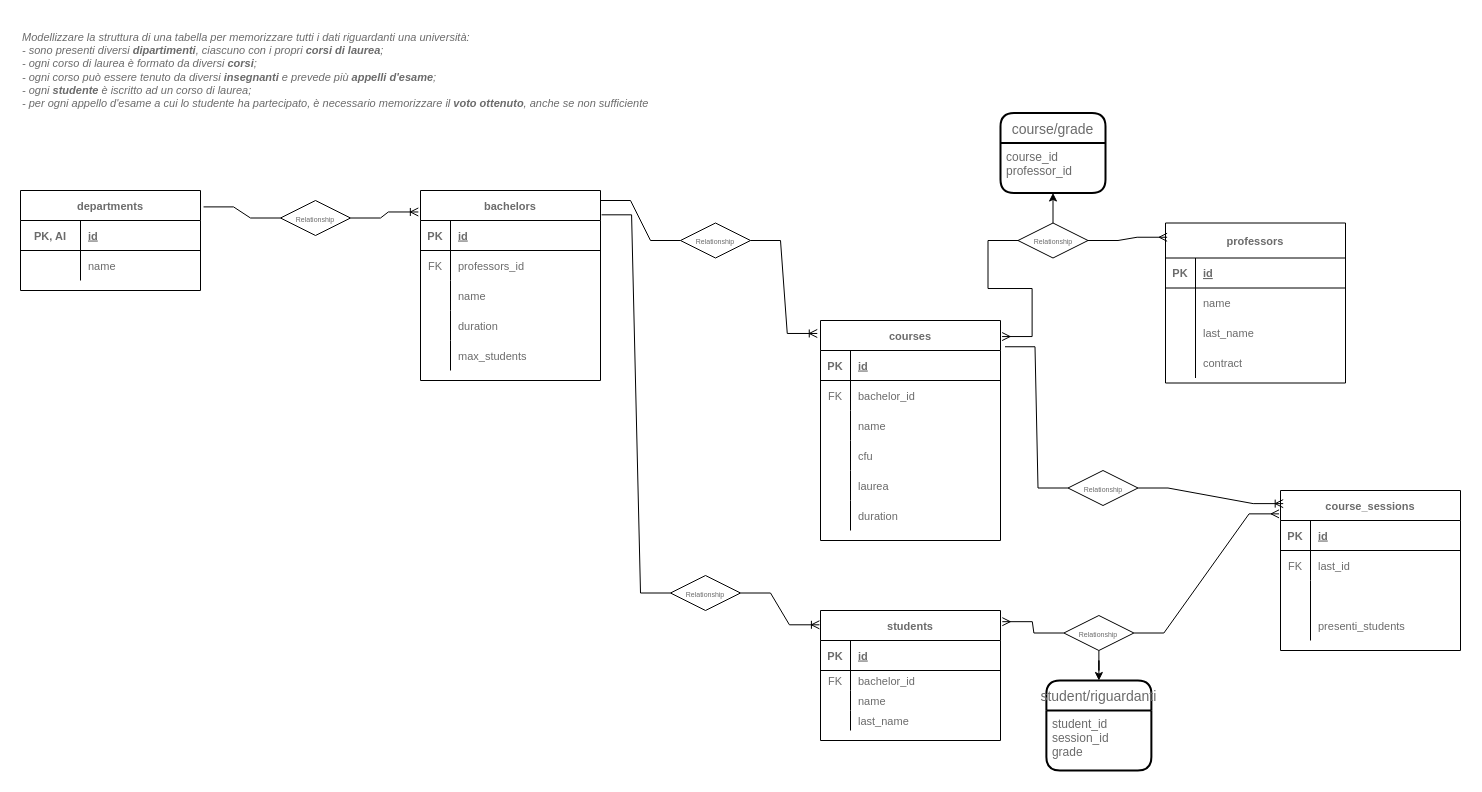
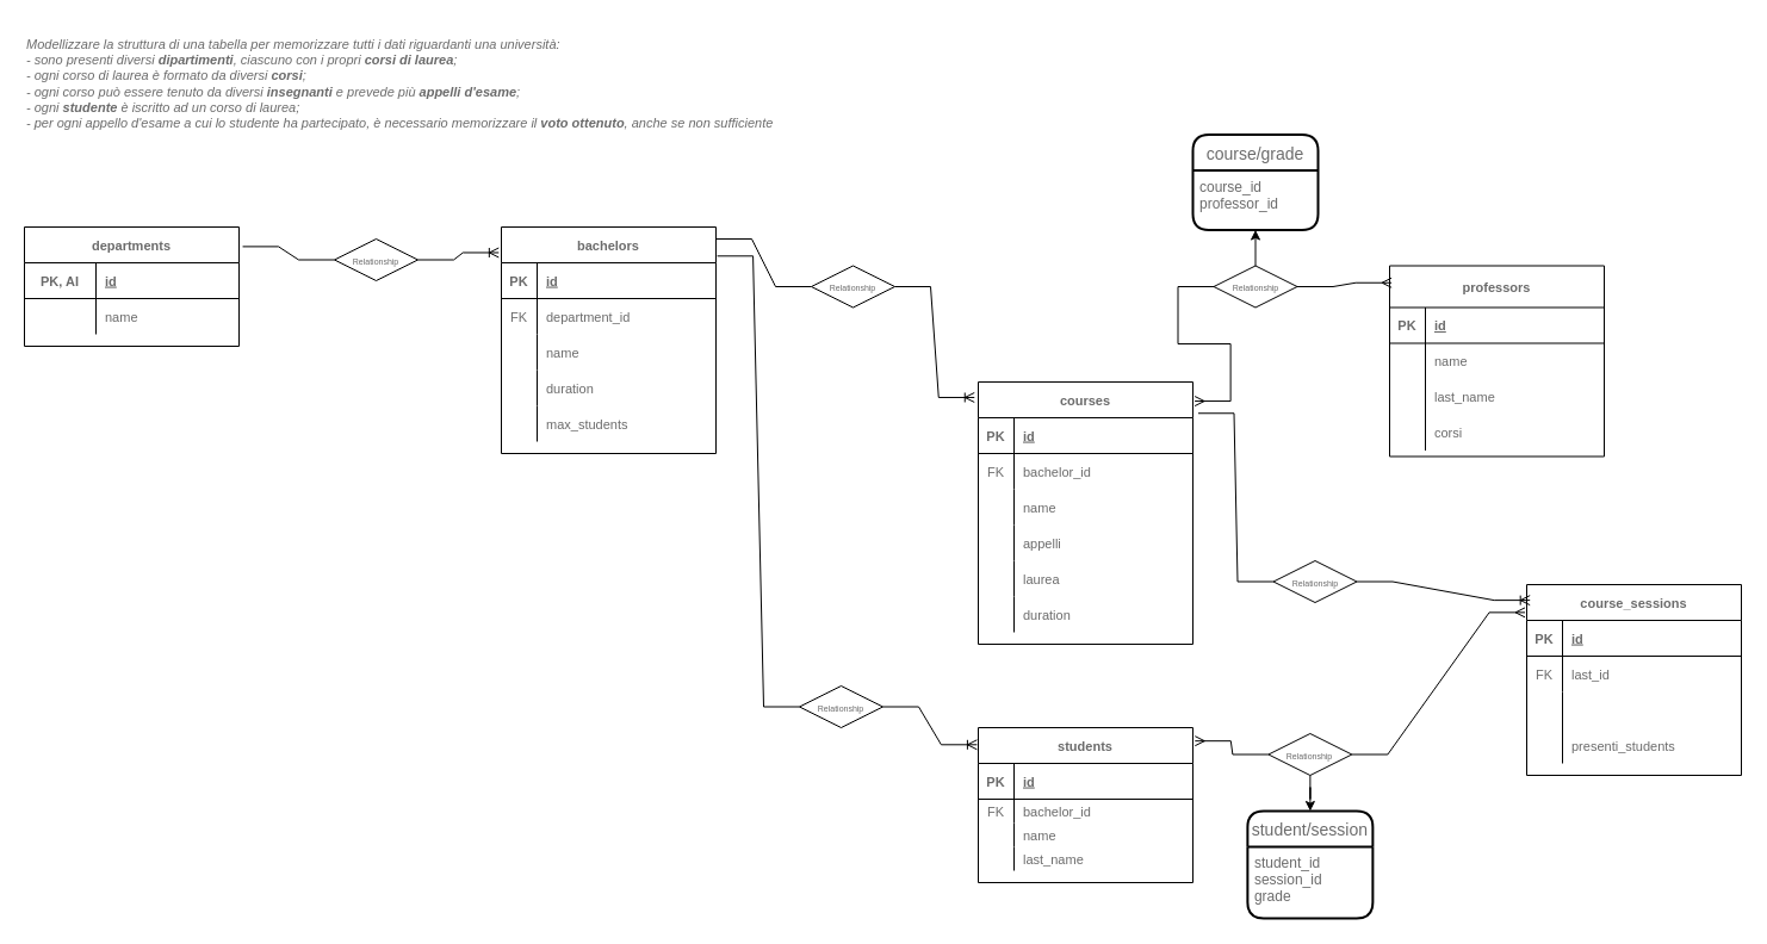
- <mxCell id="16" value="professors_id" style="shape=partialRectangle;connectable=0;fillColor=none;top=0;left=0;bottom=0;right=0;align=left;spacingLeft=6;overflow=hidden;labelBackgroundColor=none;fontSize=11;fontColor=#6B6B6B;" parent="14" vertex="1"><mxGeometry x="30" width="150" height="30" as="geometry"><mxRectangle width="150" height="30" as="alternateBounds" /></mxGeometry></mxCell>
+ <mxCell id="16" value="department_id" style="shape=partialRectangle;connectable=0;fillColor=none;top=0;left=0;bottom=0;right=0;align=left;spacingLeft=6;overflow=hidden;labelBackgroundColor=none;fontSize=11;fontColor=#6B6B6B;" parent="14" vertex="1"><mxGeometry x="30" width="150" height="30" as="geometry"><mxRectangle width="150" height="30" as="alternateBounds" /></mxGeometry></mxCell>
- <mxCell id="63" value="contract" style="shape=partialRectangle;connectable=0;fillColor=none;top=0;left=0;bottom=0;right=0;align=left;spacingLeft=6;overflow=hidden;labelBackgroundColor=none;fontSize=11;fontColor=#6B6B6B;" parent="61" vertex="1"><mxGeometry x="30" width="150" height="30" as="geometry"><mxRectangle width="150" height="30" as="alternateBounds" /></mxGeometry></mxCell>
+ <mxCell id="63" value="corsi" style="shape=partialRectangle;connectable=0;fillColor=none;top=0;left=0;bottom=0;right=0;align=left;spacingLeft=6;overflow=hidden;labelBackgroundColor=none;fontSize=11;fontColor=#6B6B6B;" parent="61" vertex="1"><mxGeometry x="30" width="150" height="30" as="geometry"><mxRectangle width="150" height="30" as="alternateBounds" /></mxGeometry></mxCell>
- <mxCell id="38" value="cfu" style="shape=partialRectangle;connectable=0;fillColor=none;top=0;left=0;bottom=0;right=0;align=left;spacingLeft=6;overflow=hidden;labelBackgroundColor=none;fontSize=11;fontColor=#6B6B6B;" parent="36" vertex="1"><mxGeometry x="30" width="150" height="30" as="geometry"><mxRectangle width="150" height="30" as="alternateBounds" /></mxGeometry></mxCell>
+ <mxCell id="38" value="appelli" style="shape=partialRectangle;connectable=0;fillColor=none;top=0;left=0;bottom=0;right=0;align=left;spacingLeft=6;overflow=hidden;labelBackgroundColor=none;fontSize=11;fontColor=#6B6B6B;" parent="36" vertex="1"><mxGeometry x="30" width="150" height="30" as="geometry"><mxRectangle width="150" height="30" as="alternateBounds" /></mxGeometry></mxCell>
- <mxCell id="103" value="student/riguardanti" style="swimlane;childLayout=stackLayout;horizontal=1;startSize=30;horizontalStack=0;rounded=1;fontSize=14;fontStyle=0;strokeWidth=2;resizeParent=0;resizeLast=1;shadow=0;dashed=0;align=center;labelBackgroundColor=none;fontColor=#6B6B6B;" parent="1" vertex="1"><mxGeometry x="1045.88" y="680" width="105" height="90" as="geometry" /></mxCell>
+ <mxCell id="103" value="student/session" style="swimlane;childLayout=stackLayout;horizontal=1;startSize=30;horizontalStack=0;rounded=1;fontSize=14;fontStyle=0;strokeWidth=2;resizeParent=0;resizeLast=1;shadow=0;dashed=0;align=center;labelBackgroundColor=none;fontColor=#6B6B6B;" parent="1" vertex="1"><mxGeometry x="1045.88" y="680" width="105" height="90" as="geometry" /></mxCell>
